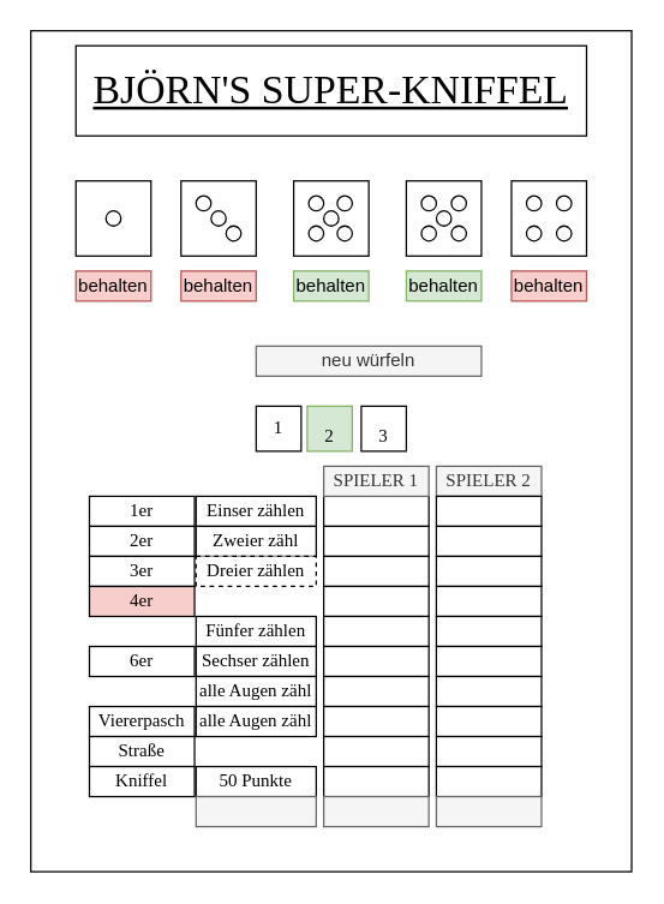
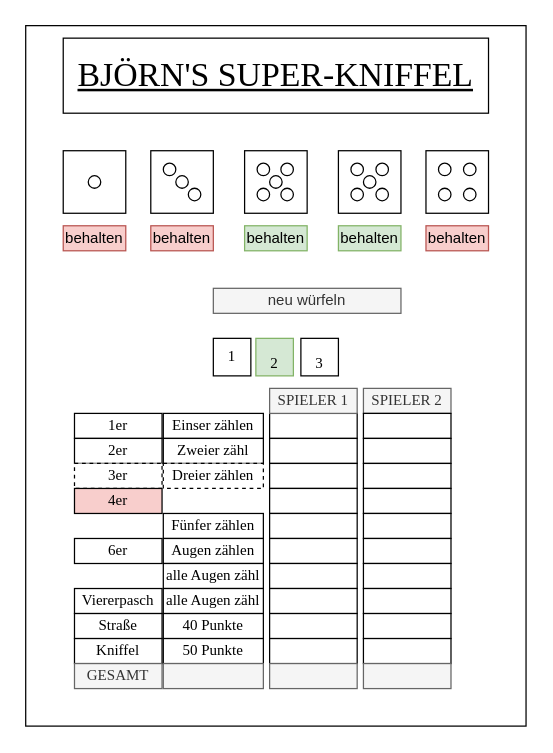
- <mxCell id="38" value="3er" style="rounded=0;whiteSpace=wrap;html=1;fontFamily=Times New Roman;fontSize=12;" parent="1" vertex="1"><mxGeometry x="59" y="370" width="70" height="20" as="geometry" /></mxCell>
+ <mxCell id="38" value="3er" style="rounded=0;whiteSpace=wrap;html=1;fontFamily=Times New Roman;fontSize=12;dashed=1;" parent="1" vertex="1"><mxGeometry x="59" y="370" width="70" height="20" as="geometry" /></mxCell>
- <mxCell id="49" value="Sechser zählen" style="rounded=0;whiteSpace=wrap;html=1;fontFamily=Times New Roman;fontSize=12;" parent="1" vertex="1"><mxGeometry x="130" y="430" width="80" height="20" as="geometry" /></mxCell>
+ <mxCell id="49" value="Augen zählen" style="rounded=0;whiteSpace=wrap;html=1;fontFamily=Times New Roman;fontSize=12;" parent="1" vertex="1"><mxGeometry x="130" y="430" width="80" height="20" as="geometry" /></mxCell>
+ <mxCell id="52" value="40 Punkte" style="rounded=0;whiteSpace=wrap;html=1;fontFamily=Times New Roman;fontSize=12;" parent="1" vertex="1"><mxGeometry x="130" y="490" width="80" height="20" as="geometry" /></mxCell>
+ <mxCell id="44" value="GESAMT" style="rounded=0;whiteSpace=wrap;html=1;fontFamily=Times New Roman;fontSize=12;fillColor=#f5f5f5;fontColor=#333333;strokeColor=#666666;" parent="1" vertex="1"><mxGeometry x="59" y="530" width="70" height="20" as="geometry" /></mxCell>
